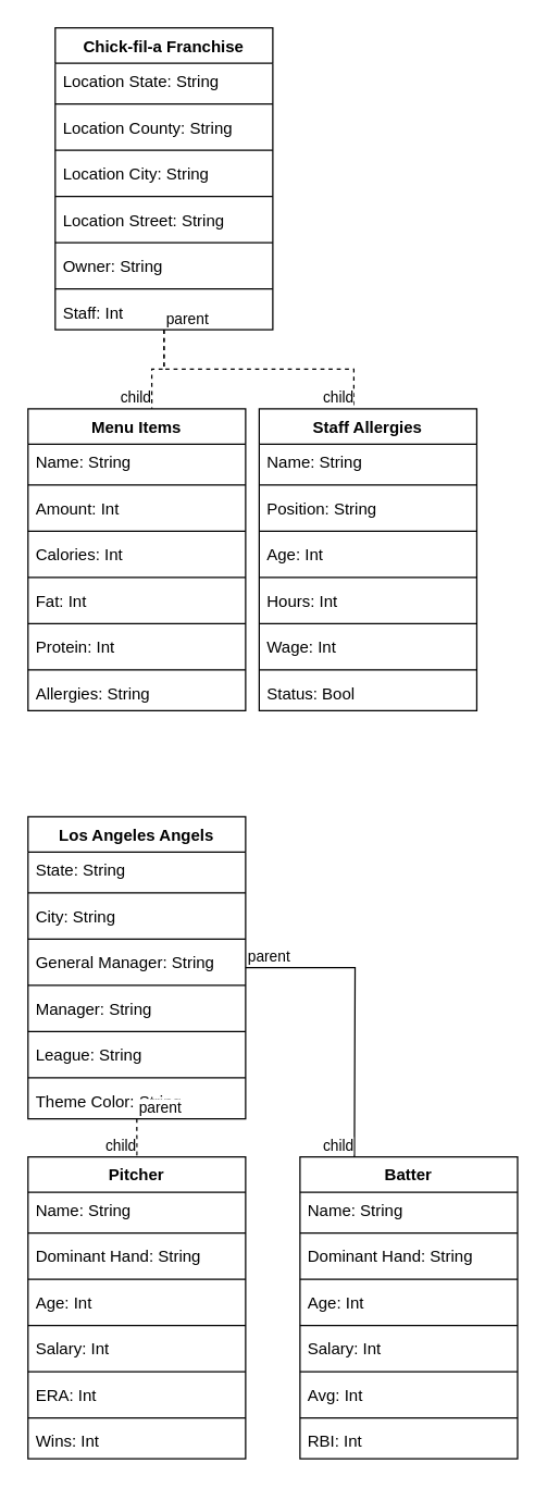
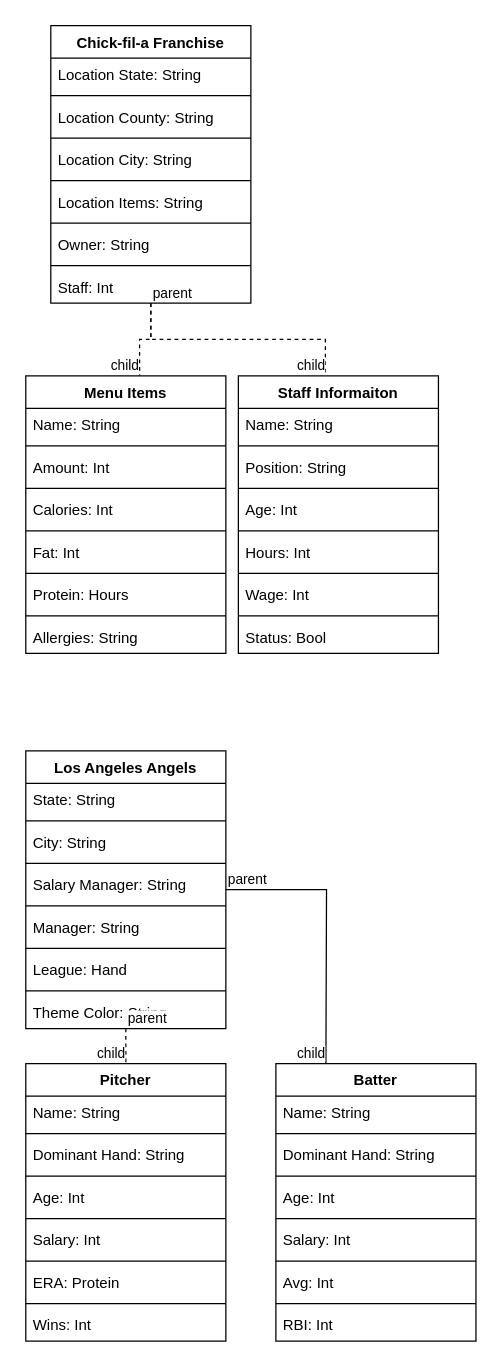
- <mxCell id="9" value="Location Street: String" style="text;strokeColor=none;fillColor=none;align=left;verticalAlign=top;spacingLeft=4;spacingRight=4;overflow=hidden;rotatable=0;points=[[0,0.5],[1,0.5]];portConstraint=eastwest;" vertex="1" parent="2"><mxGeometry y="128" width="160" height="26" as="geometry" /></mxCell>
+ <mxCell id="9" value="Location Items: String" style="text;strokeColor=none;fillColor=none;align=left;verticalAlign=top;spacingLeft=4;spacingRight=4;overflow=hidden;rotatable=0;points=[[0,0.5],[1,0.5]];portConstraint=eastwest;" vertex="1" parent="2"><mxGeometry y="128" width="160" height="26" as="geometry" /></mxCell>
- <mxCell id="29" value="Staff Allergies" style="swimlane;fontStyle=1;align=center;verticalAlign=top;childLayout=stackLayout;horizontal=1;startSize=26;horizontalStack=0;resizeParent=1;resizeParentMax=0;resizeLast=0;collapsible=1;marginBottom=0;" vertex="1" parent="1"><mxGeometry x="190" y="300" width="160" height="222" as="geometry" /></mxCell>
+ <mxCell id="29" value="Staff Informaiton" style="swimlane;fontStyle=1;align=center;verticalAlign=top;childLayout=stackLayout;horizontal=1;startSize=26;horizontalStack=0;resizeParent=1;resizeParentMax=0;resizeLast=0;collapsible=1;marginBottom=0;" vertex="1" parent="1"><mxGeometry x="190" y="300" width="160" height="222" as="geometry" /></mxCell>
- <mxCell id="23" value="Protein: Int" style="text;strokeColor=none;fillColor=none;align=left;verticalAlign=top;spacingLeft=4;spacingRight=4;overflow=hidden;rotatable=0;points=[[0,0.5],[1,0.5]];portConstraint=eastwest;" vertex="1" parent="14"><mxGeometry y="162" width="160" height="26" as="geometry" /></mxCell>
+ <mxCell id="23" value="Protein: Hours" style="text;strokeColor=none;fillColor=none;align=left;verticalAlign=top;spacingLeft=4;spacingRight=4;overflow=hidden;rotatable=0;points=[[0,0.5],[1,0.5]];portConstraint=eastwest;" vertex="1" parent="14"><mxGeometry y="162" width="160" height="26" as="geometry" /></mxCell>
- <mxCell id="49" value="General Manager: String" style="text;strokeColor=none;fillColor=none;align=left;verticalAlign=top;spacingLeft=4;spacingRight=4;overflow=hidden;rotatable=0;points=[[0,0.5],[1,0.5]];portConstraint=eastwest;" vertex="1" parent="44"><mxGeometry y="94" width="160" height="26" as="geometry" /></mxCell>
+ <mxCell id="49" value="Salary Manager: String" style="text;strokeColor=none;fillColor=none;align=left;verticalAlign=top;spacingLeft=4;spacingRight=4;overflow=hidden;rotatable=0;points=[[0,0.5],[1,0.5]];portConstraint=eastwest;" vertex="1" parent="44"><mxGeometry y="94" width="160" height="26" as="geometry" /></mxCell>
- <mxCell id="53" value="League: String" style="text;strokeColor=none;fillColor=none;align=left;verticalAlign=top;spacingLeft=4;spacingRight=4;overflow=hidden;rotatable=0;points=[[0,0.5],[1,0.5]];portConstraint=eastwest;" vertex="1" parent="44"><mxGeometry y="162" width="160" height="26" as="geometry" /></mxCell>
+ <mxCell id="53" value="League: Hand" style="text;strokeColor=none;fillColor=none;align=left;verticalAlign=top;spacingLeft=4;spacingRight=4;overflow=hidden;rotatable=0;points=[[0,0.5],[1,0.5]];portConstraint=eastwest;" vertex="1" parent="44"><mxGeometry y="162" width="160" height="26" as="geometry" /></mxCell>
- <mxCell id="68" value="ERA: Int" style="text;strokeColor=none;fillColor=none;align=left;verticalAlign=top;spacingLeft=4;spacingRight=4;overflow=hidden;rotatable=0;points=[[0,0.5],[1,0.5]];portConstraint=eastwest;" vertex="1" parent="56"><mxGeometry y="162" width="160" height="26" as="geometry" /></mxCell>
+ <mxCell id="68" value="ERA: Protein" style="text;strokeColor=none;fillColor=none;align=left;verticalAlign=top;spacingLeft=4;spacingRight=4;overflow=hidden;rotatable=0;points=[[0,0.5],[1,0.5]];portConstraint=eastwest;" vertex="1" parent="56"><mxGeometry y="162" width="160" height="26" as="geometry" /></mxCell>
